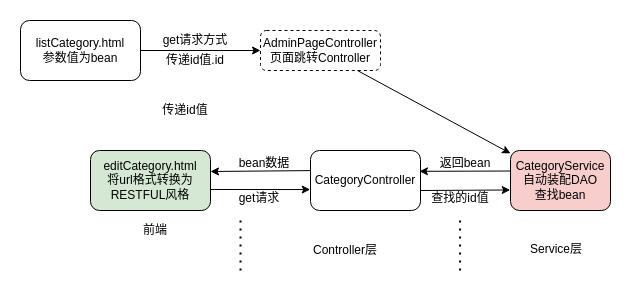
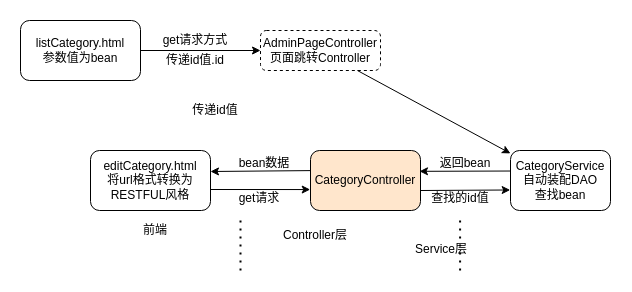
- <mxCell id="9" value="传递id值" style="text;html=1;strokeColor=none;fillColor=none;align=center;verticalAlign=middle;whiteSpace=wrap;rounded=0;" vertex="1" parent="1"><mxGeometry x="160" y="100" width="50" height="20" as="geometry" /></mxCell>
+ <mxCell id="9" value="传递id值" style="text;html=1;strokeColor=none;fillColor=none;align=center;verticalAlign=middle;whiteSpace=wrap;rounded=0;" vertex="1" parent="1"><mxGeometry x="190" y="100" width="50" height="20" as="geometry" /></mxCell>
- <mxCell id="7" value="editCategory.html&lt;br&gt;将url格式转换为&lt;br&gt;RESTFUL风格" style="rounded=1;whiteSpace=wrap;html=1;fillColor=#d5e8d4;" vertex="1" parent="1"><mxGeometry x="90" y="150" width="120" height="60" as="geometry" /></mxCell>
+ <mxCell id="7" value="editCategory.html&lt;br&gt;将url格式转换为&lt;br&gt;RESTFUL风格" style="rounded=1;whiteSpace=wrap;html=1;" vertex="1" parent="1"><mxGeometry x="90" y="150" width="120" height="60" as="geometry" /></mxCell>
- <mxCell id="10" value="CategoryController" style="rounded=1;whiteSpace=wrap;html=1;" vertex="1" parent="1"><mxGeometry x="310" y="150" width="110" height="60" as="geometry" /></mxCell>
+ <mxCell id="10" value="CategoryController" style="rounded=1;whiteSpace=wrap;html=1;fillColor=#ffe6cc;" vertex="1" parent="1"><mxGeometry x="310" y="150" width="110" height="60" as="geometry" /></mxCell>
- <mxCell id="11" value="CategoryService&lt;br&gt;自动装配DAO&lt;br&gt;查找bean" style="rounded=1;whiteSpace=wrap;html=1;fillColor=#f8cecc;" vertex="1" parent="1"><mxGeometry x="510" y="150" width="100" height="60" as="geometry" /></mxCell>
+ <mxCell id="11" value="CategoryService&lt;br&gt;自动装配DAO&lt;br&gt;查找bean" style="rounded=1;whiteSpace=wrap;html=1;" vertex="1" parent="1"><mxGeometry x="510" y="150" width="100" height="60" as="geometry" /></mxCell>
- <mxCell id="24" value="Service层" style="text;html=1;strokeColor=none;fillColor=none;align=center;verticalAlign=middle;whiteSpace=wrap;rounded=0;" vertex="1" parent="1"><mxGeometry x="521" y="239" width="70" height="20" as="geometry" /></mxCell>
+ <mxCell id="24" value="Service层" style="text;html=1;strokeColor=none;fillColor=none;align=center;verticalAlign=middle;whiteSpace=wrap;rounded=0;" vertex="1" parent="1"><mxGeometry x="406" y="239" width="70" height="20" as="geometry" /></mxCell>
- <mxCell id="23" value="Controller层" style="text;html=1;strokeColor=none;fillColor=none;align=center;verticalAlign=middle;whiteSpace=wrap;rounded=0;" vertex="1" parent="1"><mxGeometry x="310" y="240" width="70" height="20" as="geometry" /></mxCell>
+ <mxCell id="23" value="Controller层" style="text;html=1;strokeColor=none;fillColor=none;align=center;verticalAlign=middle;whiteSpace=wrap;rounded=0;" vertex="1" parent="1"><mxGeometry x="280" y="225" width="70" height="20" as="geometry" /></mxCell>
